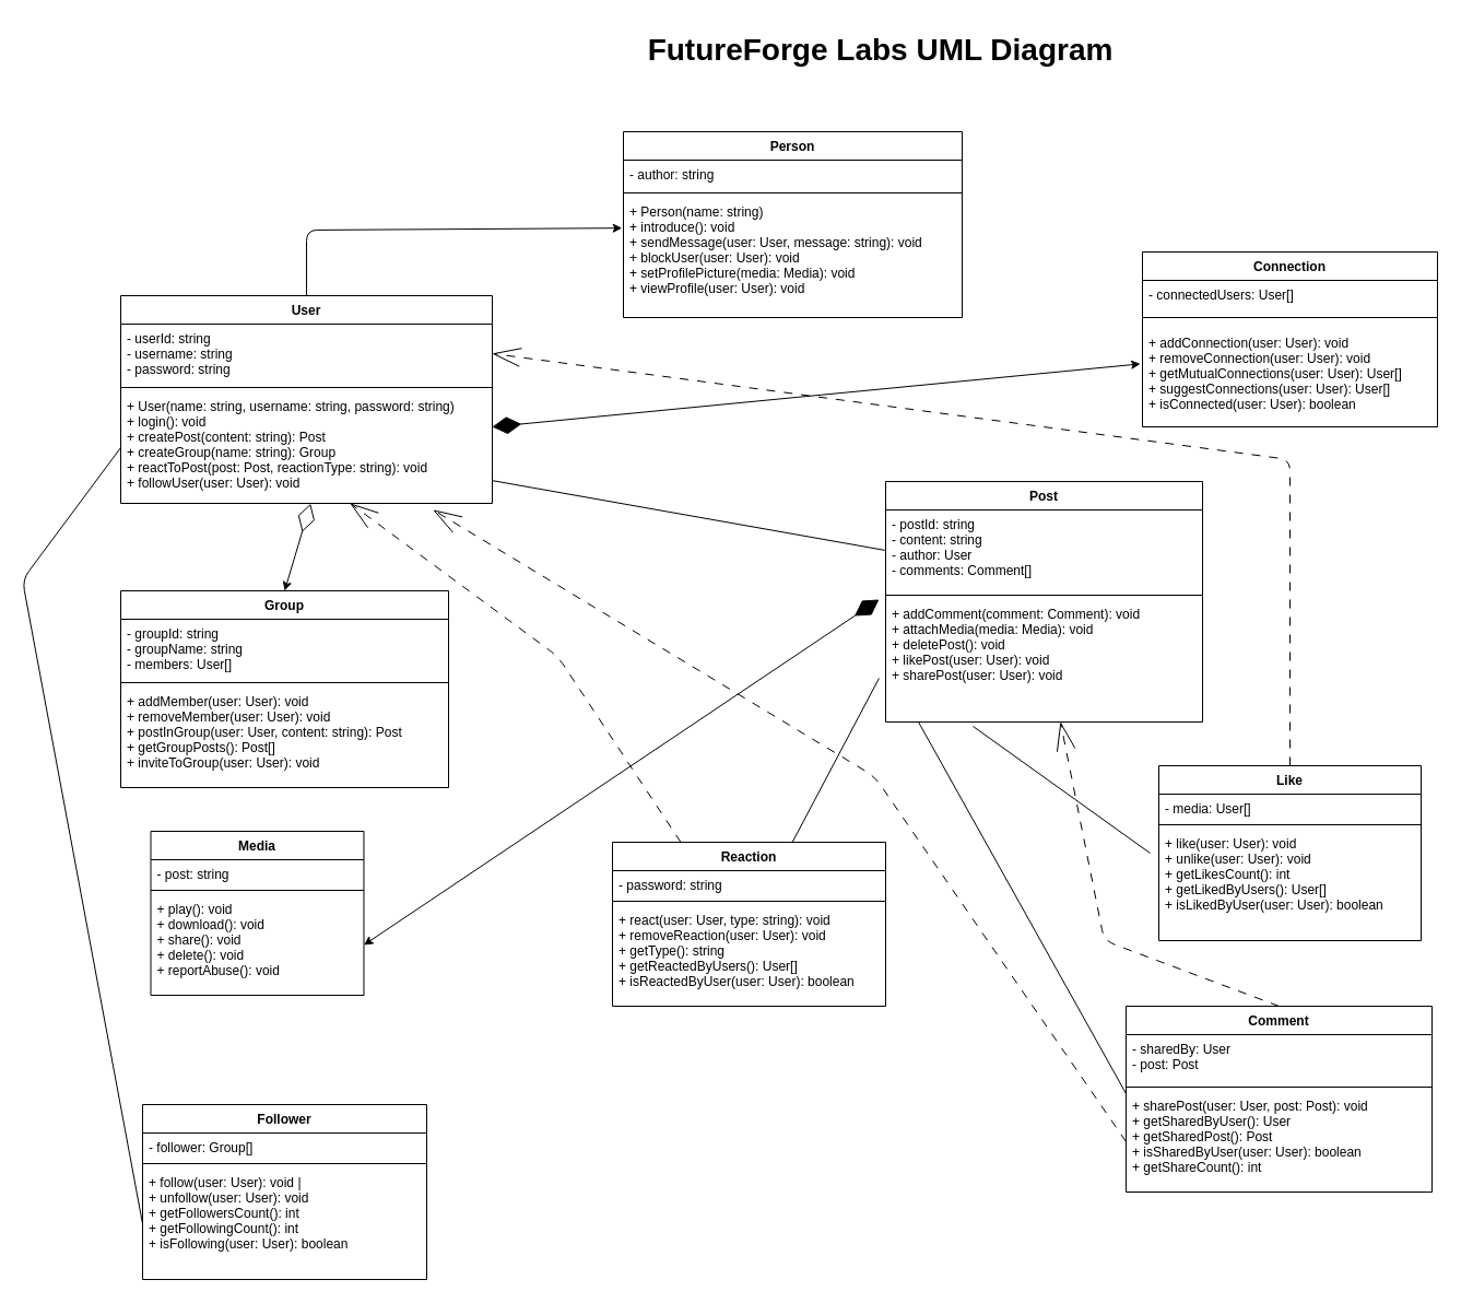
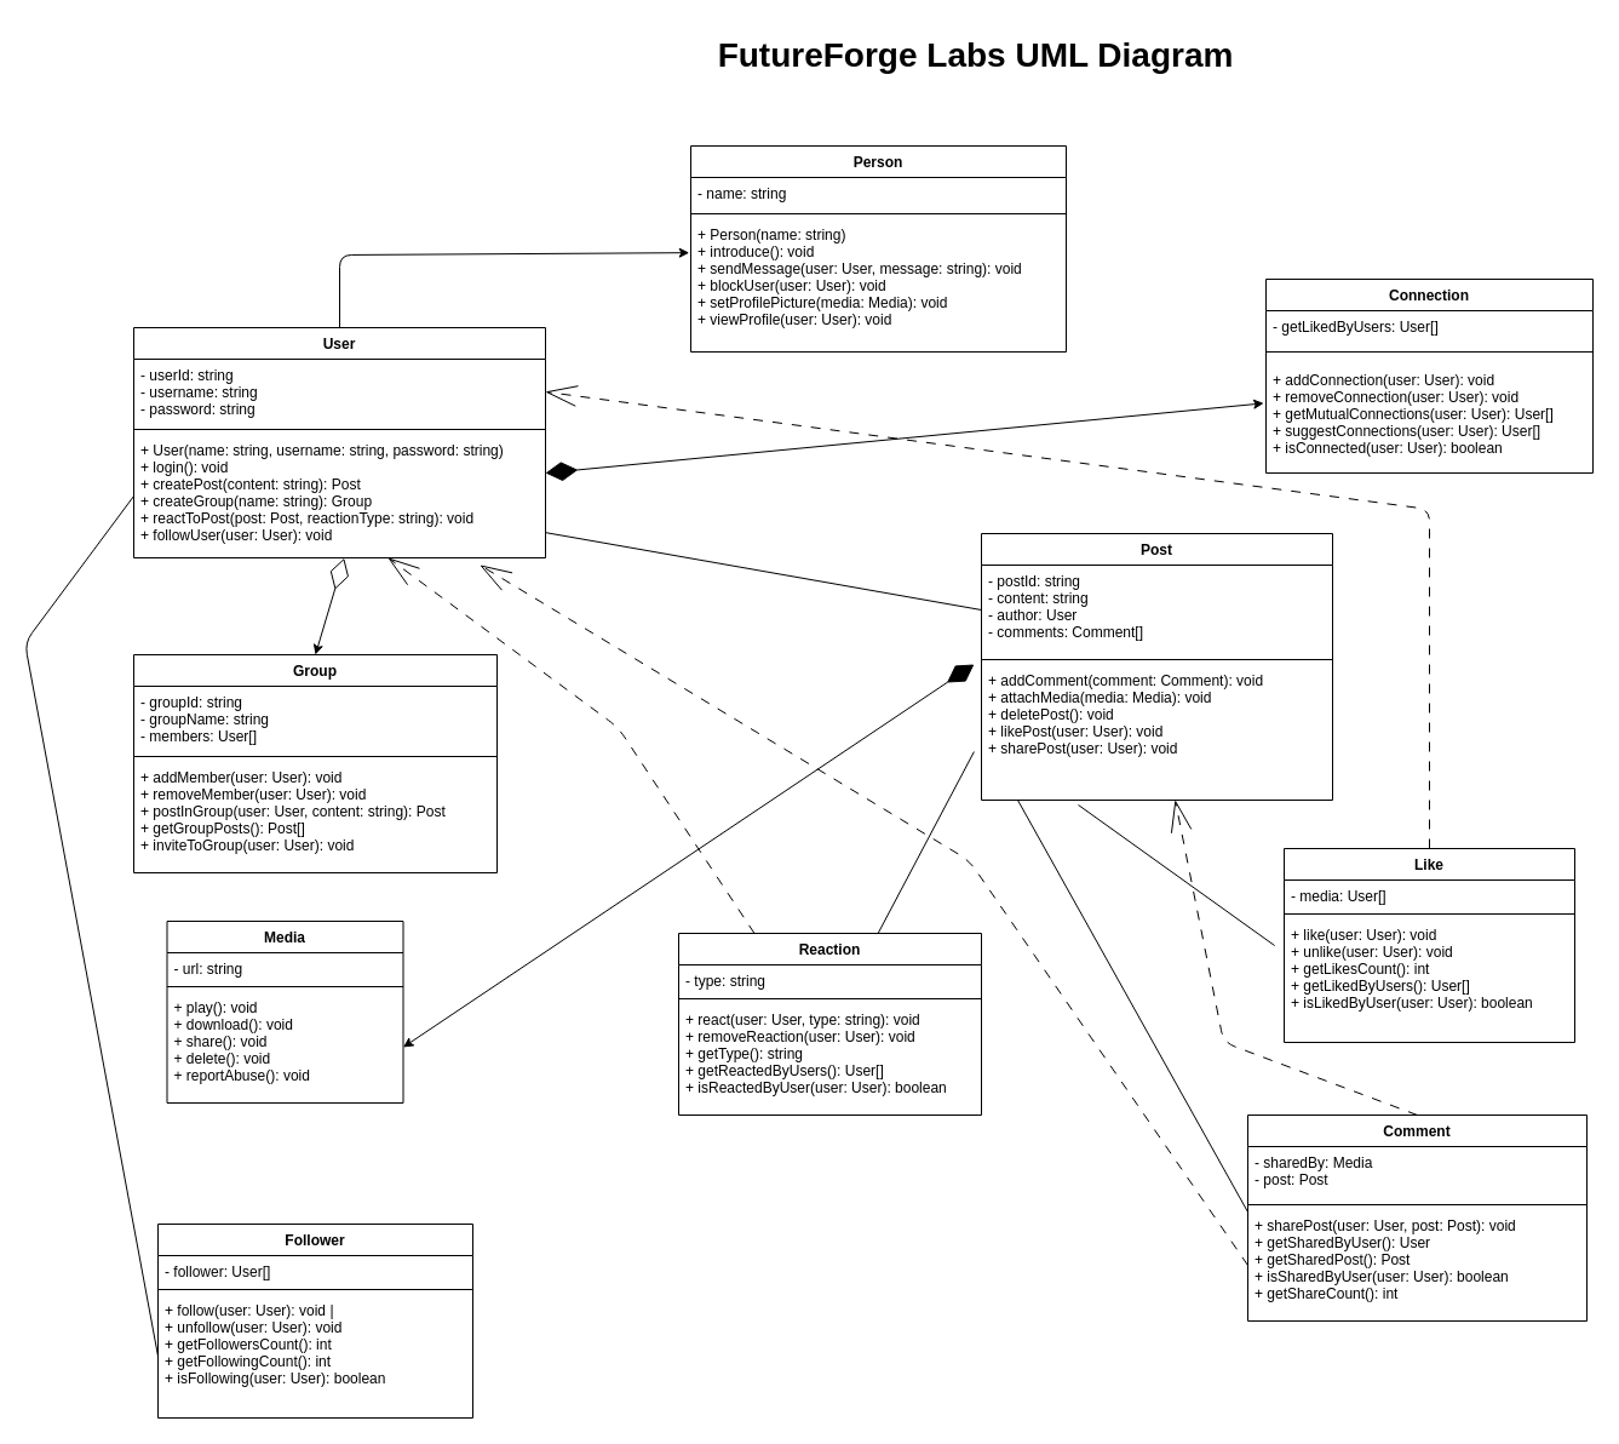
- <mxCell id="3" value="- author: string" style="text;strokeColor=none;fillColor=none;align=left;verticalAlign=top;spacingLeft=4;spacingRight=4;overflow=hidden;rotatable=0;points=[[0,0.5],[1,0.5]];portConstraint=eastwest;" parent="2" vertex="1"><mxGeometry y="26" width="310" height="26" as="geometry" /></mxCell>
+ <mxCell id="3" value="- name: string" style="text;strokeColor=none;fillColor=none;align=left;verticalAlign=top;spacingLeft=4;spacingRight=4;overflow=hidden;rotatable=0;points=[[0,0.5],[1,0.5]];portConstraint=eastwest;" parent="2" vertex="1"><mxGeometry y="26" width="310" height="26" as="geometry" /></mxCell>
- <mxCell id="8" value="- connectedUsers: User[]" style="text;strokeColor=none;fillColor=none;align=left;verticalAlign=top;spacingLeft=4;spacingRight=4;overflow=hidden;rotatable=0;points=[[0,0.5],[1,0.5]];portConstraint=eastwest;" parent="7" vertex="1"><mxGeometry y="26" width="270" height="24" as="geometry" /></mxCell>
+ <mxCell id="8" value="- getLikedByUsers: User[]" style="text;strokeColor=none;fillColor=none;align=left;verticalAlign=top;spacingLeft=4;spacingRight=4;overflow=hidden;rotatable=0;points=[[0,0.5],[1,0.5]];portConstraint=eastwest;" parent="7" vertex="1"><mxGeometry y="26" width="270" height="24" as="geometry" /></mxCell>
- <mxCell id="12" value="- post: string" style="text;strokeColor=none;fillColor=none;align=left;verticalAlign=top;spacingLeft=4;spacingRight=4;overflow=hidden;rotatable=0;points=[[0,0.5],[1,0.5]];portConstraint=eastwest;" parent="11" vertex="1"><mxGeometry y="26" width="195" height="24" as="geometry" /></mxCell>
+ <mxCell id="12" value="- url: string" style="text;strokeColor=none;fillColor=none;align=left;verticalAlign=top;spacingLeft=4;spacingRight=4;overflow=hidden;rotatable=0;points=[[0,0.5],[1,0.5]];portConstraint=eastwest;" parent="11" vertex="1"><mxGeometry y="26" width="195" height="24" as="geometry" /></mxCell>
- <mxCell id="37" value="- password: string" style="text;strokeColor=none;fillColor=none;align=left;verticalAlign=top;spacingLeft=4;spacingRight=4;overflow=hidden;rotatable=0;points=[[0,0.5],[1,0.5]];portConstraint=eastwest;" parent="36" vertex="1"><mxGeometry y="26" width="250" height="24" as="geometry" /></mxCell>
+ <mxCell id="37" value="- type: string" style="text;strokeColor=none;fillColor=none;align=left;verticalAlign=top;spacingLeft=4;spacingRight=4;overflow=hidden;rotatable=0;points=[[0,0.5],[1,0.5]];portConstraint=eastwest;" parent="36" vertex="1"><mxGeometry y="26" width="250" height="24" as="geometry" /></mxCell>
- <mxCell id="16" value="- sharedBy: User&#10;- post: Post" style="text;strokeColor=none;fillColor=none;align=left;verticalAlign=top;spacingLeft=4;spacingRight=4;overflow=hidden;rotatable=0;points=[[0,0.5],[1,0.5]];portConstraint=eastwest;" parent="15" vertex="1"><mxGeometry y="26" width="280" height="44" as="geometry" /></mxCell>
+ <mxCell id="16" value="- sharedBy: Media&#10;- post: Post" style="text;strokeColor=none;fillColor=none;align=left;verticalAlign=top;spacingLeft=4;spacingRight=4;overflow=hidden;rotatable=0;points=[[0,0.5],[1,0.5]];portConstraint=eastwest;" parent="15" vertex="1"><mxGeometry y="26" width="280" height="44" as="geometry" /></mxCell>
- <mxCell id="41" value="- follower: Group[]" style="text;strokeColor=none;fillColor=none;align=left;verticalAlign=top;spacingLeft=4;spacingRight=4;overflow=hidden;rotatable=0;points=[[0,0.5],[1,0.5]];portConstraint=eastwest;" vertex="1" parent="40"><mxGeometry y="26" width="260" height="24" as="geometry" /></mxCell>
+ <mxCell id="41" value="- follower: User[]" style="text;strokeColor=none;fillColor=none;align=left;verticalAlign=top;spacingLeft=4;spacingRight=4;overflow=hidden;rotatable=0;points=[[0,0.5],[1,0.5]];portConstraint=eastwest;" vertex="1" parent="40"><mxGeometry y="26" width="260" height="24" as="geometry" /></mxCell>
